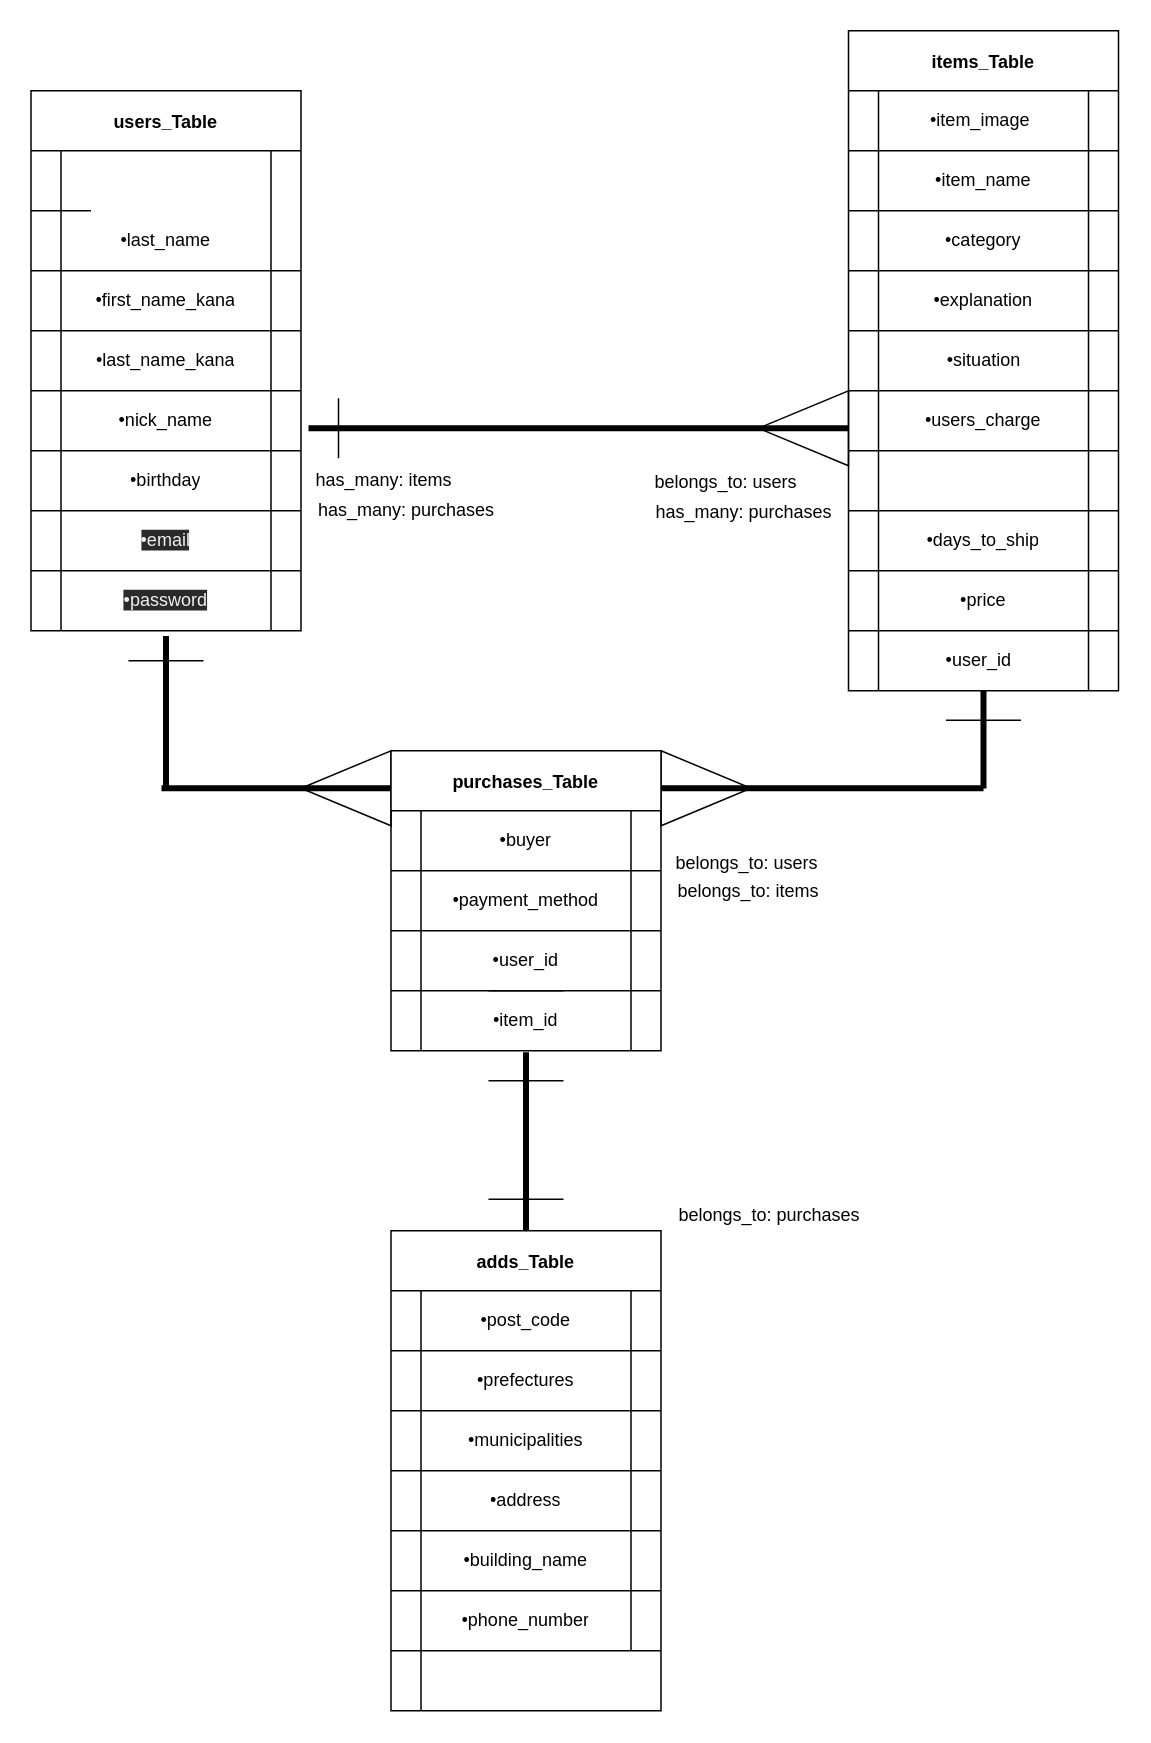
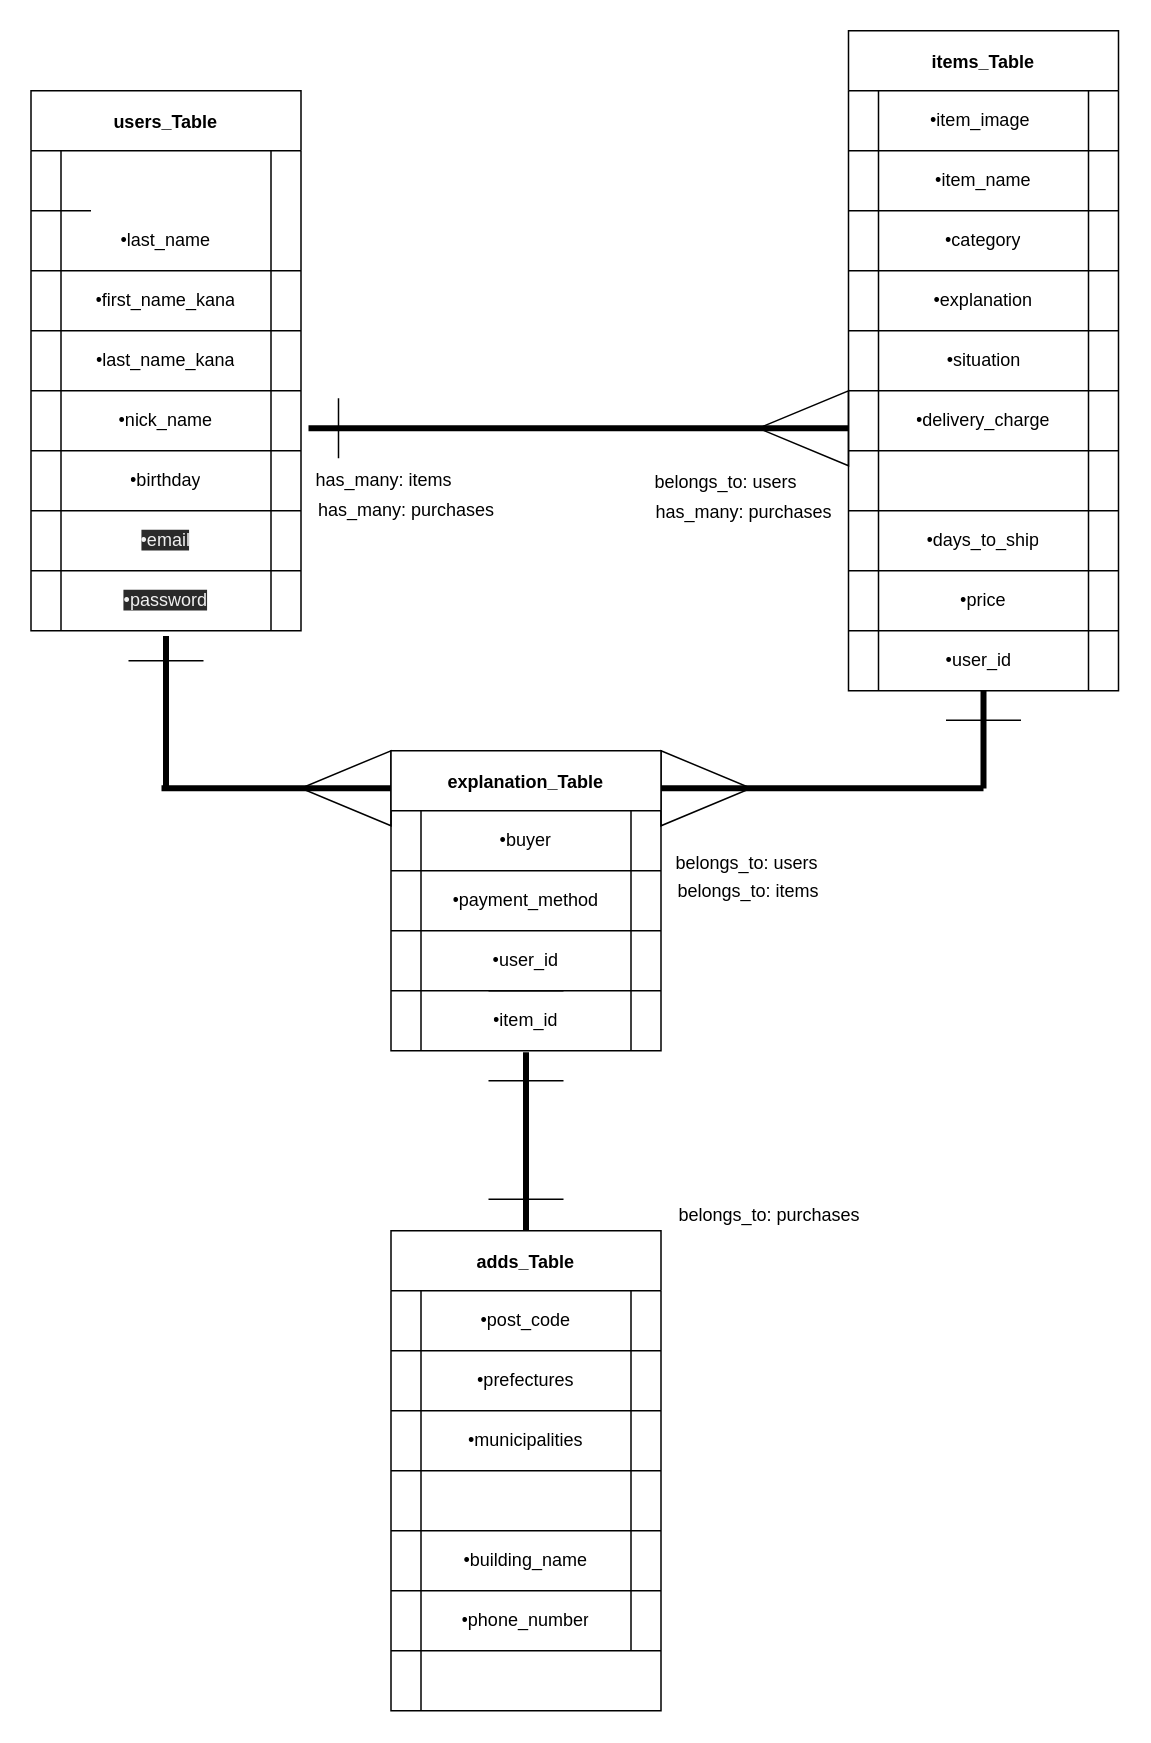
- <mxCell id="131" value="•users_charge" style="shape=partialRectangle;html=1;whiteSpace=wrap;connectable=0;fillColor=none;top=0;left=0;bottom=0;right=0;overflow=hidden;pointerEvents=1;" vertex="1" parent="1"><mxGeometry x="585" y="260" width="140" height="40" as="geometry"><mxRectangle width="140" height="40" as="alternateBounds" /></mxGeometry></mxCell>
+ <mxCell id="131" value="•delivery_charge" style="shape=partialRectangle;html=1;whiteSpace=wrap;connectable=0;fillColor=none;top=0;left=0;bottom=0;right=0;overflow=hidden;pointerEvents=1;" vertex="1" parent="1"><mxGeometry x="585" y="260" width="140" height="40" as="geometry"><mxRectangle width="140" height="40" as="alternateBounds" /></mxGeometry></mxCell>
- <mxCell id="111" value="purchases_Table" style="shape=table;startSize=40;container=1;collapsible=0;childLayout=tableLayout;fontStyle=1;align=center;pointerEvents=1;" vertex="1" parent="1"><mxGeometry x="260" y="500" width="180" height="200" as="geometry" /></mxCell>
+ <mxCell id="111" value="explanation_Table" style="shape=table;startSize=40;container=1;collapsible=0;childLayout=tableLayout;fontStyle=1;align=center;pointerEvents=1;" vertex="1" parent="1"><mxGeometry x="260" y="500" width="180" height="200" as="geometry" /></mxCell>
- <mxCell id="155" value="•address" style="shape=partialRectangle;html=1;whiteSpace=wrap;connectable=0;fillColor=none;top=0;left=0;bottom=0;right=0;overflow=hidden;pointerEvents=1;" vertex="1" parent="1"><mxGeometry x="280" y="980" width="140" height="40" as="geometry"><mxRectangle width="140" height="40" as="alternateBounds" /></mxGeometry></mxCell>
